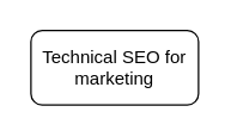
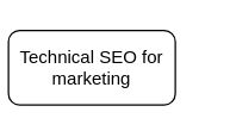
- <mxCell id="2" value="Technical SEO for marketing" style="rounded=1;whiteSpace=wrap;html=1;" vertex="1" parent="1"><mxGeometry x="20" y="20" width="112" height="50" as="geometry" /></mxCell>
+ <mxCell id="2" value="Technical SEO for marketing" style="rounded=1;whiteSpace=wrap;html=1;" vertex="1" parent="1"><mxGeometry x="5" y="20" width="112" height="50" as="geometry" /></mxCell>
